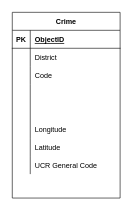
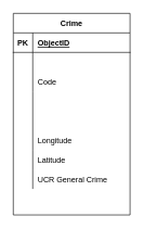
- <mxCell id="8" value="District" style="shape=partialRectangle;connectable=0;fillColor=none;top=0;left=0;bottom=0;right=0;align=left;spacingLeft=6;overflow=hidden;" vertex="1" parent="6"><mxGeometry x="30" width="150" height="30" as="geometry" /></mxCell>
- <mxCell id="24" value="UCR General Code" style="shape=partialRectangle;connectable=0;fillColor=none;top=0;left=0;bottom=0;right=0;align=left;spacingLeft=6;overflow=hidden;" vertex="1" parent="22"><mxGeometry x="30" width="150" height="30" as="geometry" /></mxCell>
+ <mxCell id="24" value="UCR General Crime" style="shape=partialRectangle;connectable=0;fillColor=none;top=0;left=0;bottom=0;right=0;align=left;spacingLeft=6;overflow=hidden;" vertex="1" parent="22"><mxGeometry x="30" width="150" height="30" as="geometry" /></mxCell>
